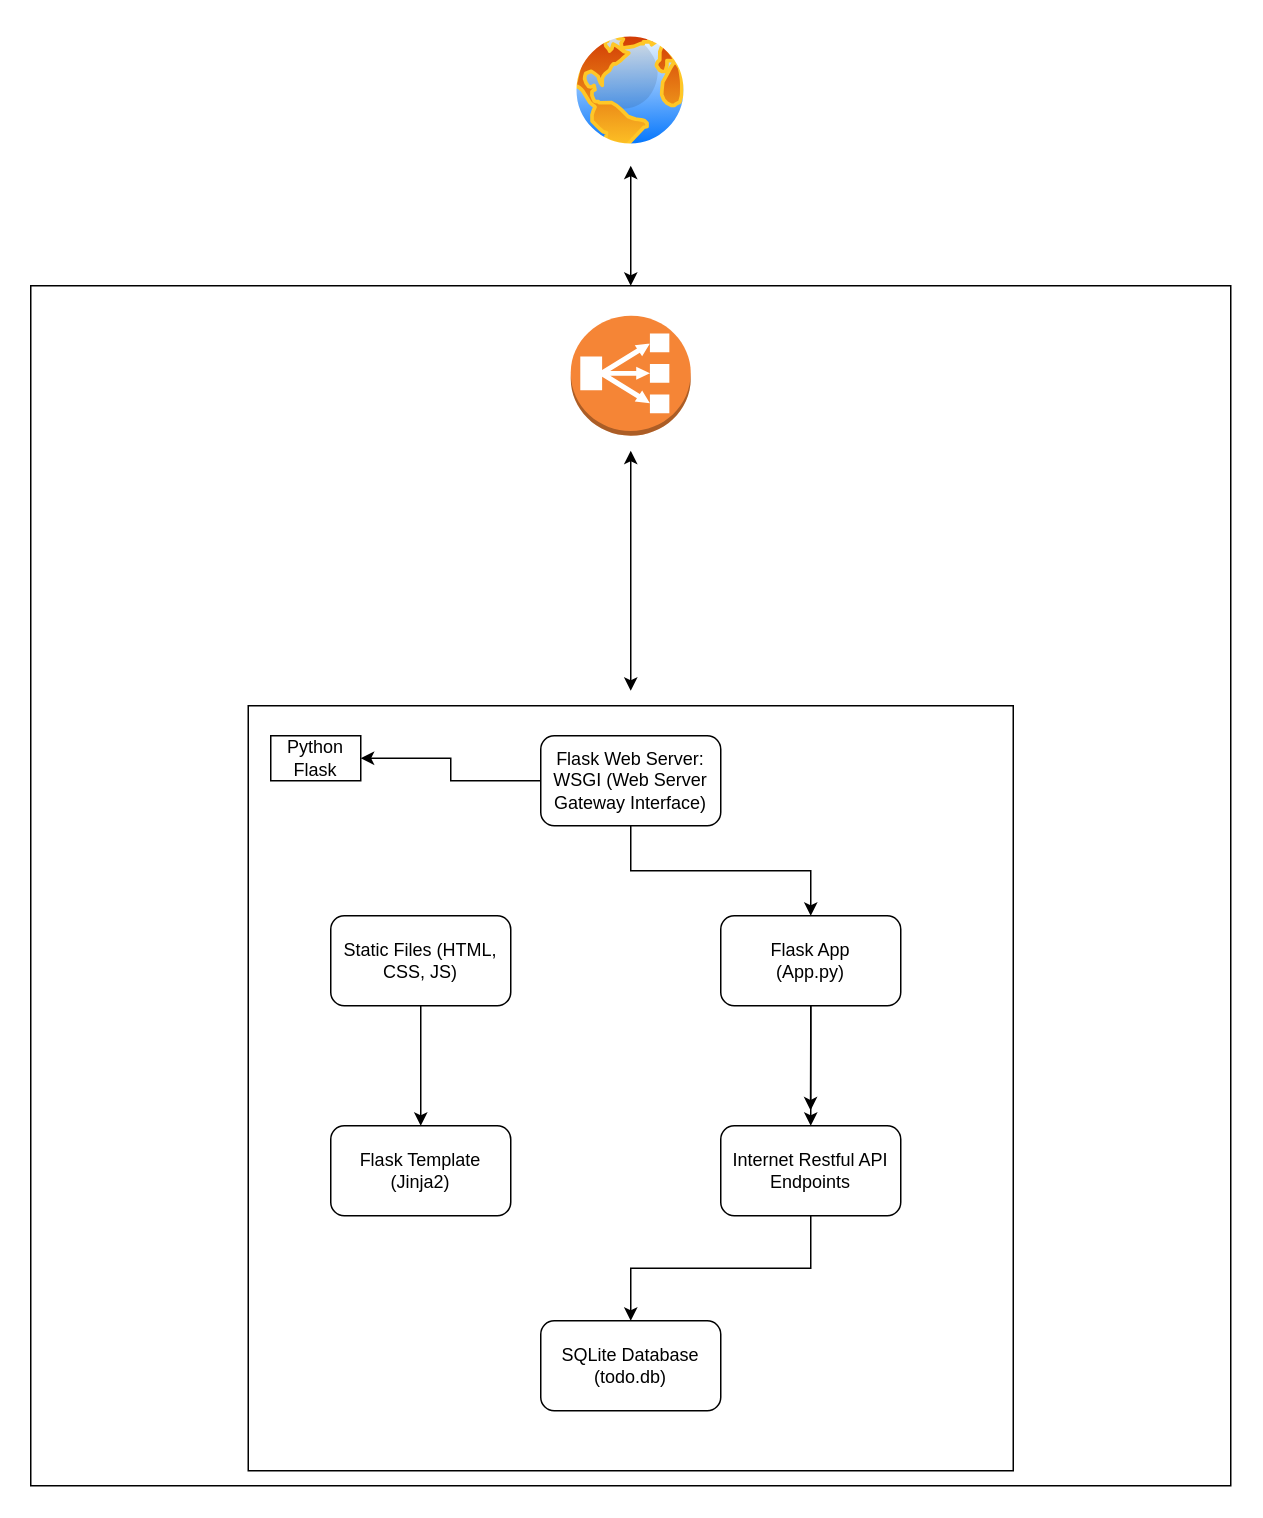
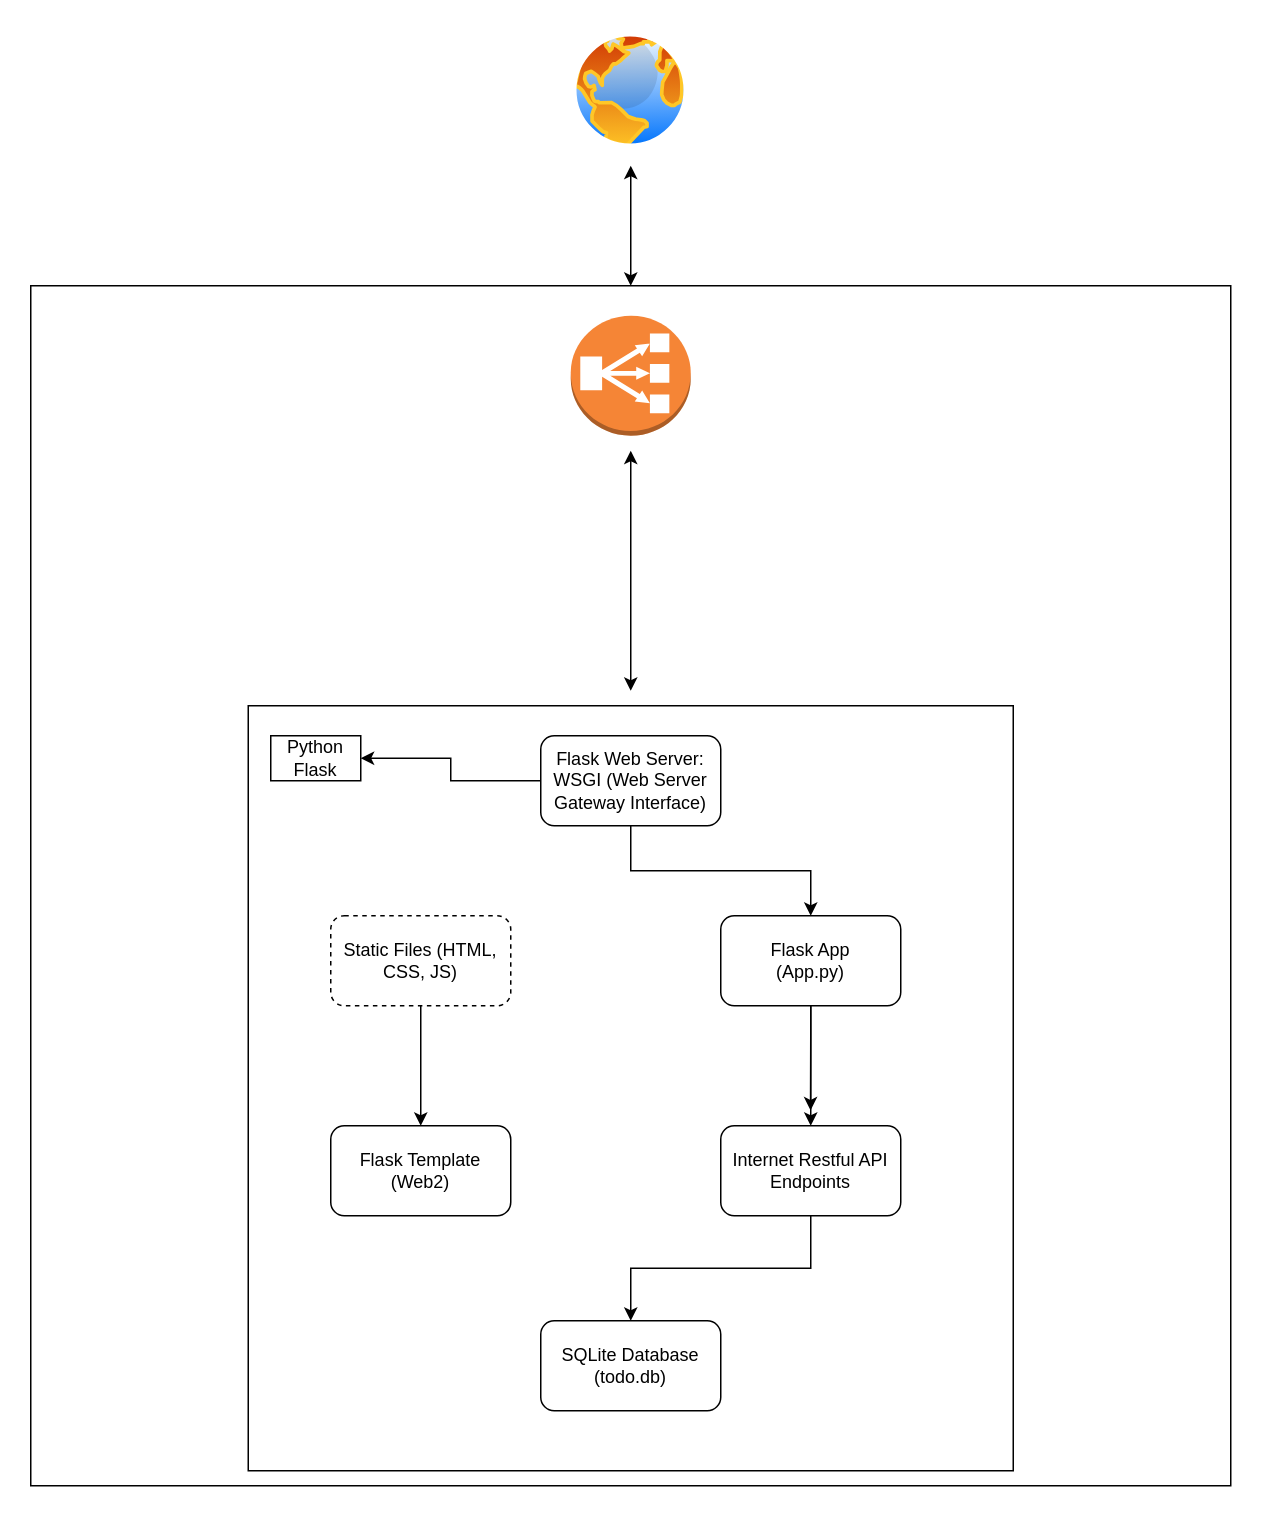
- <mxCell id="17" value="Static Files (HTML, CSS, JS)" style="rounded=1;whiteSpace=wrap;html=1;" vertex="1" parent="1"><mxGeometry x="220" y="610" width="120" height="60" as="geometry" /></mxCell>
+ <mxCell id="17" value="Static Files (HTML, CSS, JS)" style="rounded=1;whiteSpace=wrap;html=1;dashed=1;" vertex="1" parent="1"><mxGeometry x="220" y="610" width="120" height="60" as="geometry" /></mxCell>
- <mxCell id="15" value="Flask Template &lt;br&gt;(Jinja2)" style="rounded=1;whiteSpace=wrap;html=1;" vertex="1" parent="1"><mxGeometry x="220" y="750" width="120" height="60" as="geometry" /></mxCell>
+ <mxCell id="15" value="Flask Template &lt;br&gt;(Web2)" style="rounded=1;whiteSpace=wrap;html=1;" vertex="1" parent="1"><mxGeometry x="220" y="750" width="120" height="60" as="geometry" /></mxCell>
